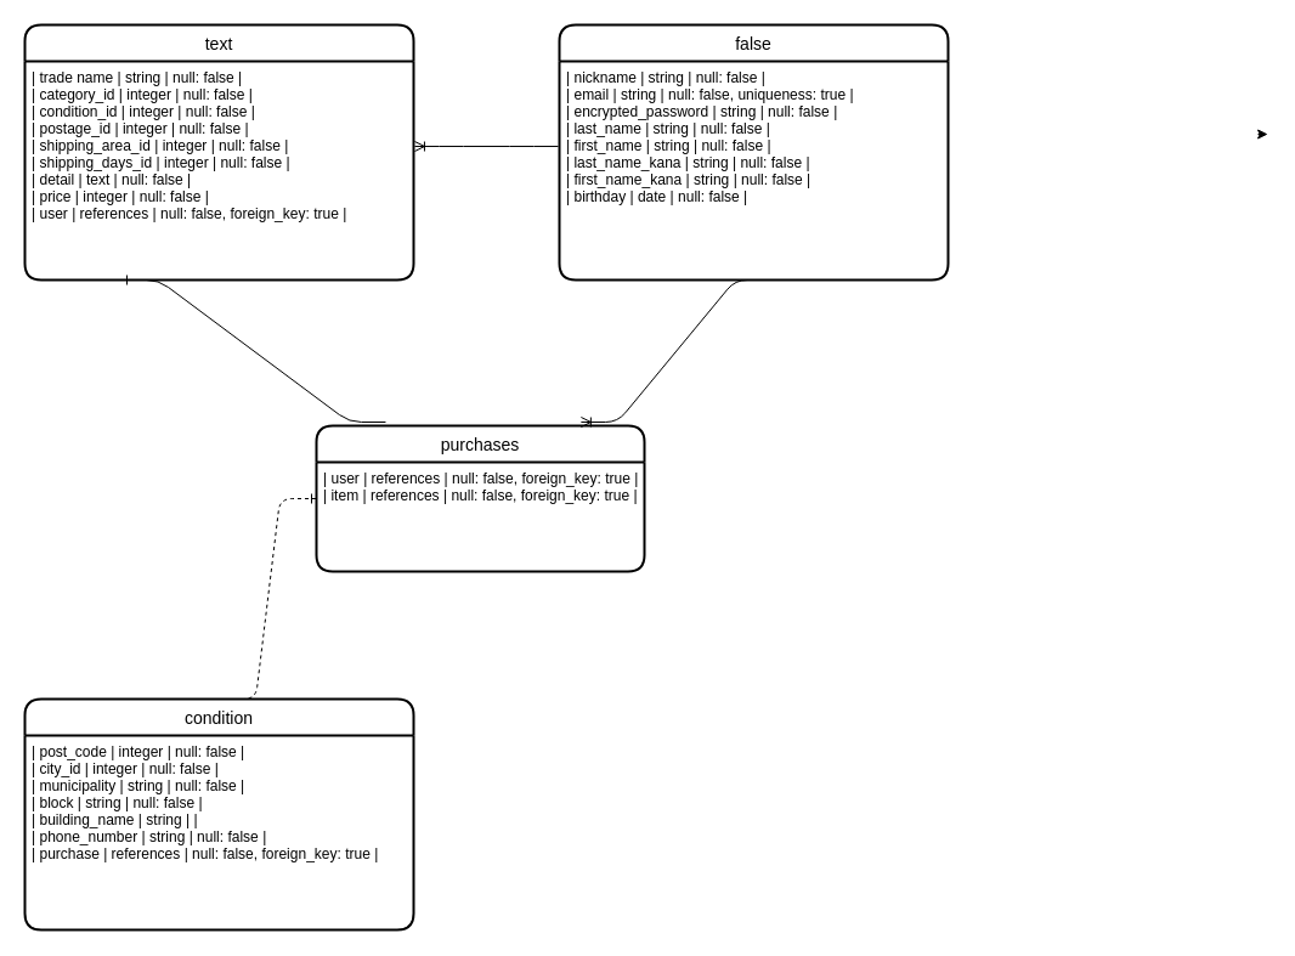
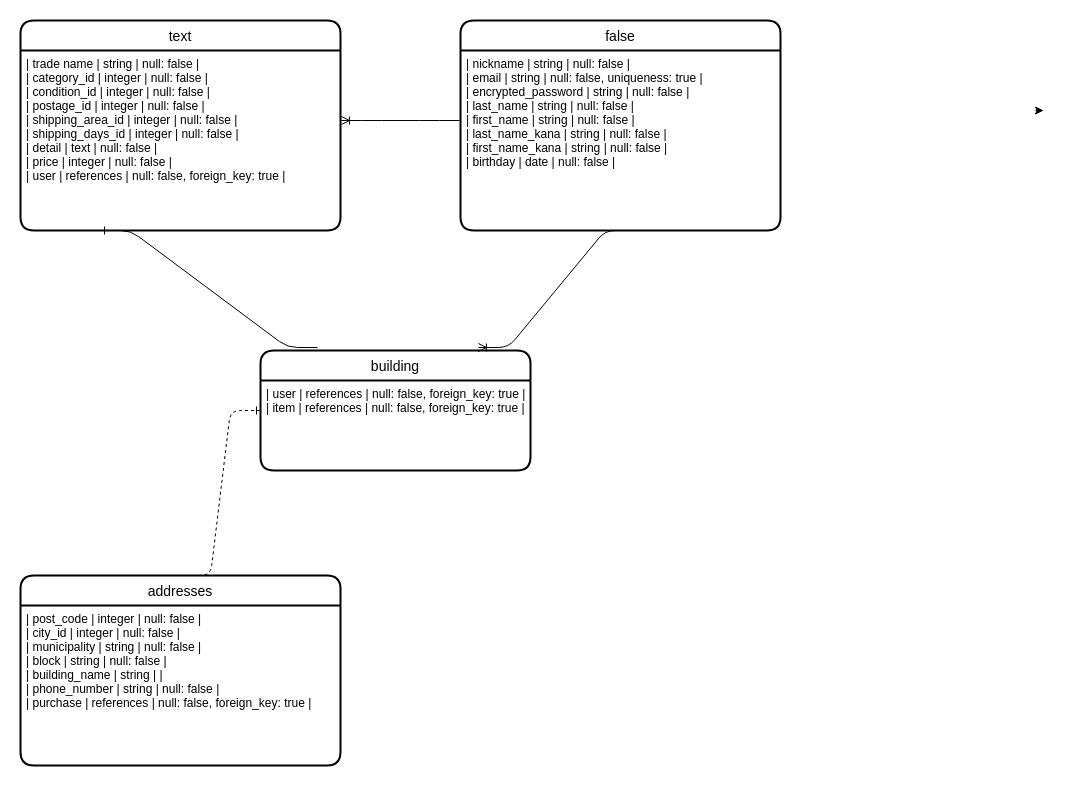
- <mxCell id="9" value="purchases" style="swimlane;childLayout=stackLayout;horizontal=1;startSize=30;horizontalStack=0;rounded=1;fontSize=14;fontStyle=0;strokeWidth=2;resizeParent=0;resizeLast=1;shadow=0;dashed=0;align=center;" vertex="1" parent="1"><mxGeometry x="260" y="350" width="270" height="120" as="geometry" /></mxCell>
+ <mxCell id="9" value="building" style="swimlane;childLayout=stackLayout;horizontal=1;startSize=30;horizontalStack=0;rounded=1;fontSize=14;fontStyle=0;strokeWidth=2;resizeParent=0;resizeLast=1;shadow=0;dashed=0;align=center;" vertex="1" parent="1"><mxGeometry x="260" y="350" width="270" height="120" as="geometry" /></mxCell>
- <mxCell id="7" value="condition" style="swimlane;childLayout=stackLayout;horizontal=1;startSize=30;horizontalStack=0;rounded=1;fontSize=14;fontStyle=0;strokeWidth=2;resizeParent=0;resizeLast=1;shadow=0;dashed=0;align=center;" vertex="1" parent="1"><mxGeometry x="20" y="575" width="320" height="190" as="geometry" /></mxCell>
+ <mxCell id="7" value="addresses" style="swimlane;childLayout=stackLayout;horizontal=1;startSize=30;horizontalStack=0;rounded=1;fontSize=14;fontStyle=0;strokeWidth=2;resizeParent=0;resizeLast=1;shadow=0;dashed=0;align=center;" vertex="1" parent="1"><mxGeometry x="20" y="575" width="320" height="190" as="geometry" /></mxCell>
